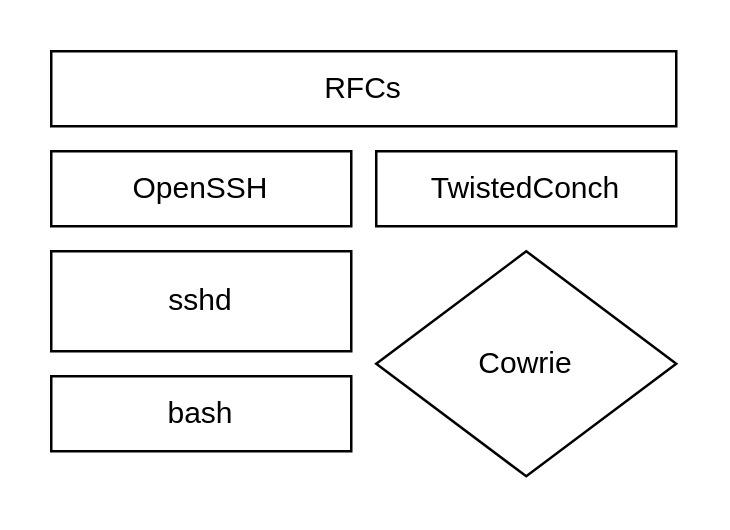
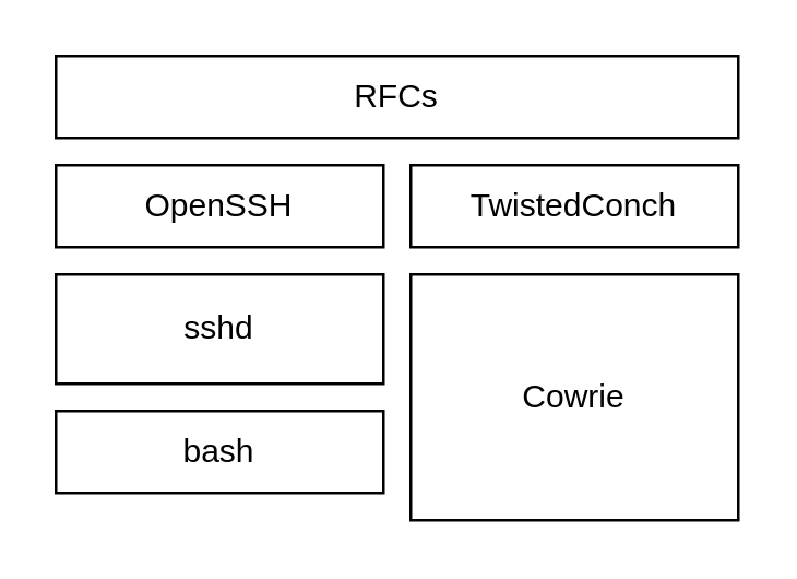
- <mxCell id="3" value="Cowrie" style="rhombus;whiteSpace=wrap;html=1;" vertex="1" parent="1"><mxGeometry x="150" y="100" width="120" height="90" as="geometry" /></mxCell>
+ <mxCell id="3" value="Cowrie" style="rounded=0;whiteSpace=wrap;html=1;" vertex="1" parent="1"><mxGeometry x="150" y="100" width="120" height="90" as="geometry" /></mxCell>
